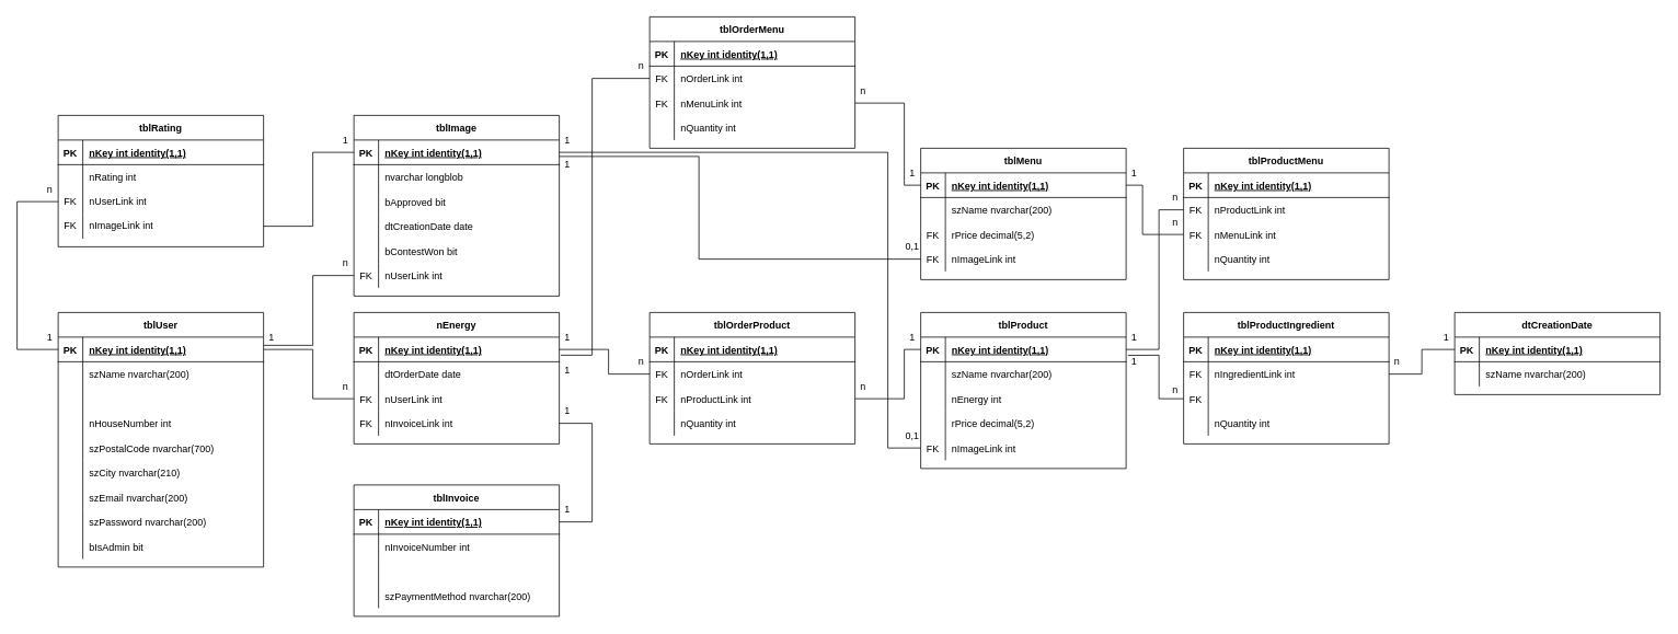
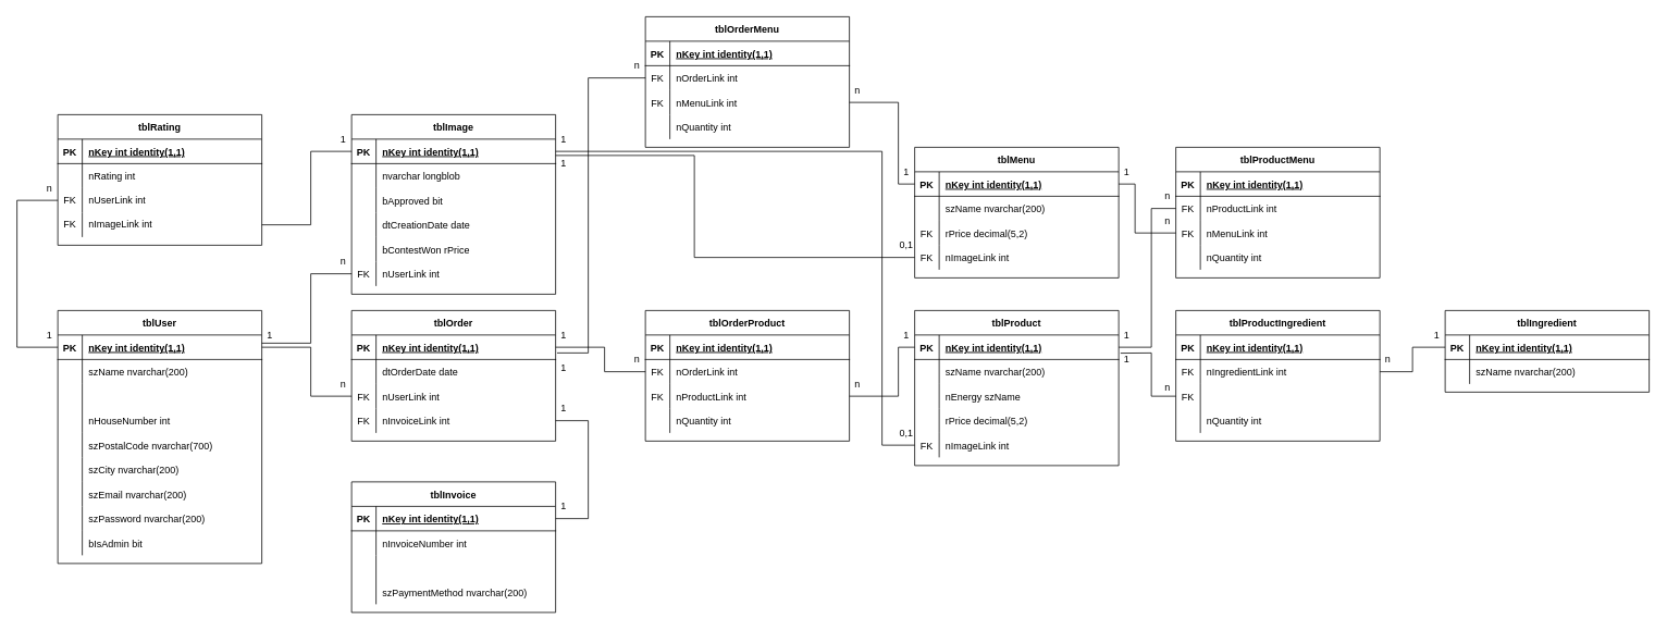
- <mxCell id="44" value="bContestWon bit" style="shape=partialRectangle;connectable=0;fillColor=none;top=0;left=0;bottom=0;right=0;align=left;spacingLeft=6;overflow=hidden;" parent="42" vertex="1"><mxGeometry x="30" width="220" height="30" as="geometry"><mxRectangle width="220" height="30" as="alternateBounds" /></mxGeometry></mxCell>
+ <mxCell id="44" value="bContestWon rPrice" style="shape=partialRectangle;connectable=0;fillColor=none;top=0;left=0;bottom=0;right=0;align=left;spacingLeft=6;overflow=hidden;" parent="42" vertex="1"><mxGeometry x="30" width="220" height="30" as="geometry"><mxRectangle width="220" height="30" as="alternateBounds" /></mxGeometry></mxCell>
- <mxCell id="66" value="nEnergy" style="shape=table;startSize=30;container=1;collapsible=1;childLayout=tableLayout;fixedRows=1;rowLines=0;fontStyle=1;align=center;resizeLast=1;" parent="1" vertex="1"><mxGeometry x="430" y="380" width="250" height="160" as="geometry" /></mxCell>
+ <mxCell id="66" value="tblOrder" style="shape=table;startSize=30;container=1;collapsible=1;childLayout=tableLayout;fixedRows=1;rowLines=0;fontStyle=1;align=center;resizeLast=1;" parent="1" vertex="1"><mxGeometry x="430" y="380" width="250" height="160" as="geometry" /></mxCell>
- <mxCell id="182" value="dtCreationDate" style="shape=table;startSize=30;container=1;collapsible=1;childLayout=tableLayout;fixedRows=1;rowLines=0;fontStyle=1;align=center;resizeLast=1;" parent="1" vertex="1"><mxGeometry x="1770" y="380" width="250" height="100" as="geometry" /></mxCell>
+ <mxCell id="182" value="tblIngredient" style="shape=table;startSize=30;container=1;collapsible=1;childLayout=tableLayout;fixedRows=1;rowLines=0;fontStyle=1;align=center;resizeLast=1;" parent="1" vertex="1"><mxGeometry x="1770" y="380" width="250" height="100" as="geometry" /></mxCell>
- <mxCell id="122" value="nEnergy int" style="shape=partialRectangle;overflow=hidden;connectable=0;fillColor=none;top=0;left=0;bottom=0;right=0;align=left;spacingLeft=6;" parent="120" vertex="1"><mxGeometry x="30" width="220" height="30" as="geometry"><mxRectangle width="220" height="30" as="alternateBounds" /></mxGeometry></mxCell>
+ <mxCell id="122" value="nEnergy szName" style="shape=partialRectangle;overflow=hidden;connectable=0;fillColor=none;top=0;left=0;bottom=0;right=0;align=left;spacingLeft=6;" parent="120" vertex="1"><mxGeometry x="30" width="220" height="30" as="geometry"><mxRectangle width="220" height="30" as="alternateBounds" /></mxGeometry></mxCell>
- <mxCell id="19" value="szCity nvarchar(210)" style="shape=partialRectangle;connectable=0;fillColor=none;top=0;left=0;bottom=0;right=0;align=left;spacingLeft=6;overflow=hidden;" parent="17" vertex="1"><mxGeometry x="30" width="220" height="30" as="geometry"><mxRectangle width="220" height="30" as="alternateBounds" /></mxGeometry></mxCell>
+ <mxCell id="19" value="szCity nvarchar(200)" style="shape=partialRectangle;connectable=0;fillColor=none;top=0;left=0;bottom=0;right=0;align=left;spacingLeft=6;overflow=hidden;" parent="17" vertex="1"><mxGeometry x="30" width="220" height="30" as="geometry"><mxRectangle width="220" height="30" as="alternateBounds" /></mxGeometry></mxCell>
